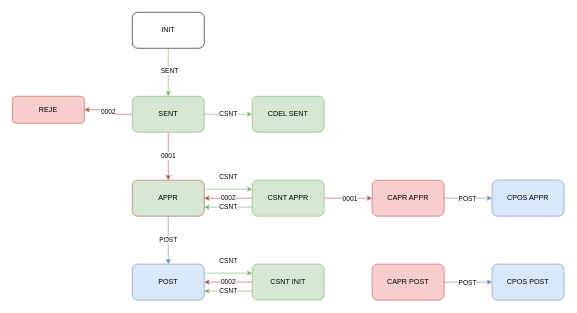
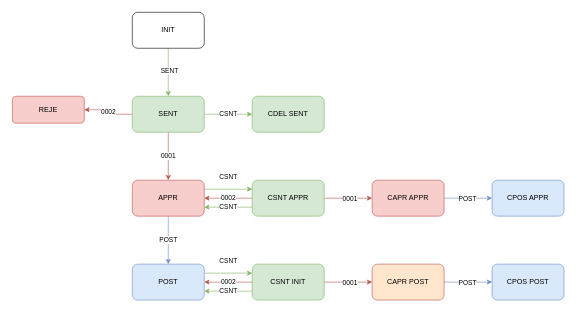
- <mxCell id="12" value="APPR" style="rounded=1;whiteSpace=wrap;html=1;fillColor=#d5e8d4;strokeColor=#b85450;" parent="1" vertex="1"><mxGeometry x="220" y="300" width="120" height="60" as="geometry" /></mxCell>
+ <mxCell id="12" value="APPR" style="rounded=1;whiteSpace=wrap;html=1;fillColor=#f8cecc;strokeColor=#b85450;" parent="1" vertex="1"><mxGeometry x="220" y="300" width="120" height="60" as="geometry" /></mxCell>
+ <mxCell id="23" value="" style="edgeStyle=orthogonalEdgeStyle;rounded=1;orthogonalLoop=1;jettySize=auto;html=1;fillColor=#f8cecc;strokeColor=#b85450;" parent="1" source="26" target="29" edge="1"><mxGeometry relative="1" as="geometry" /></mxCell>
+ <mxCell id="24" value="0001" style="edgeLabel;html=1;align=center;verticalAlign=middle;resizable=0;points=[];rounded=1;" parent="23" vertex="1" connectable="0"><mxGeometry x="0.05" relative="1" as="geometry"><mxPoint as="offset" /></mxGeometry></mxCell>
- <mxCell id="29" value="CAPR POST" style="rounded=1;whiteSpace=wrap;html=1;fillColor=#f8cecc;strokeColor=#b85450;" parent="1" vertex="1"><mxGeometry x="620" y="440" width="120" height="60" as="geometry" /></mxCell>
+ <mxCell id="29" value="CAPR POST" style="rounded=1;whiteSpace=wrap;html=1;fillColor=#ffe6cc;strokeColor=#b85450;" parent="1" vertex="1"><mxGeometry x="620" y="440" width="120" height="60" as="geometry" /></mxCell>
